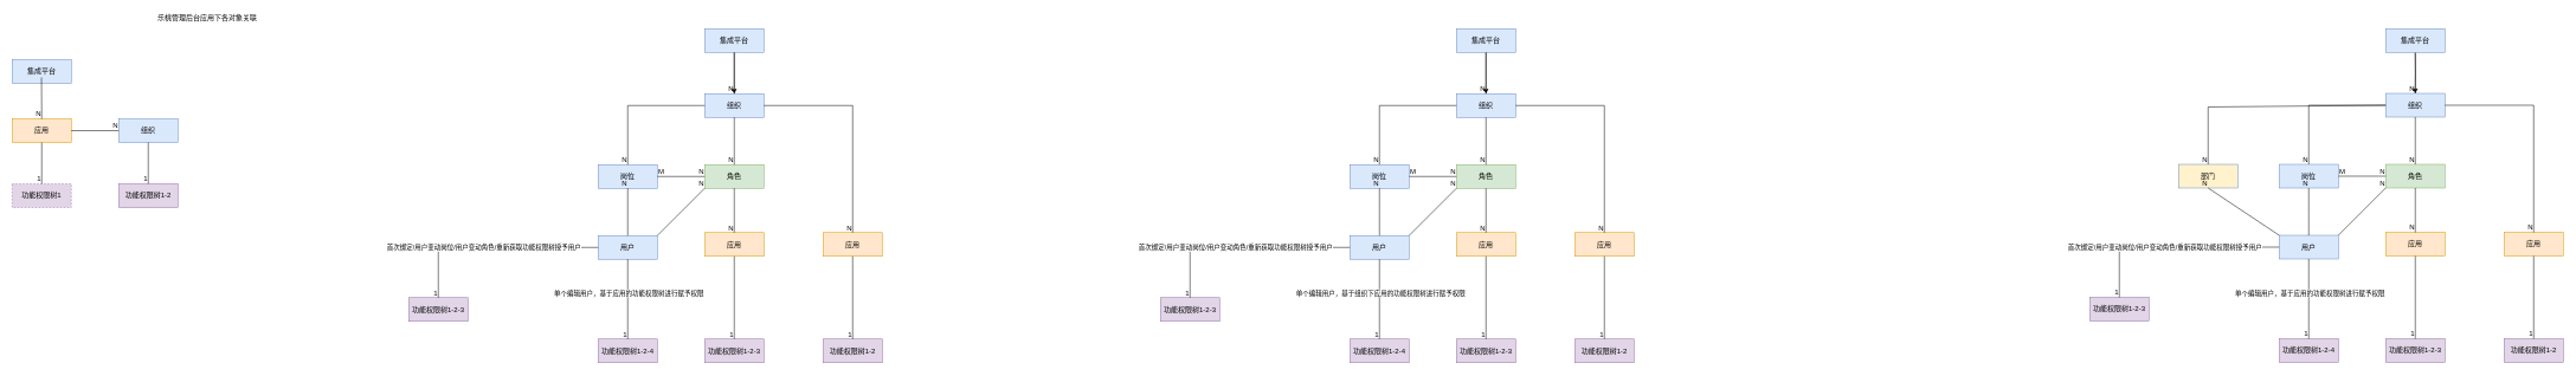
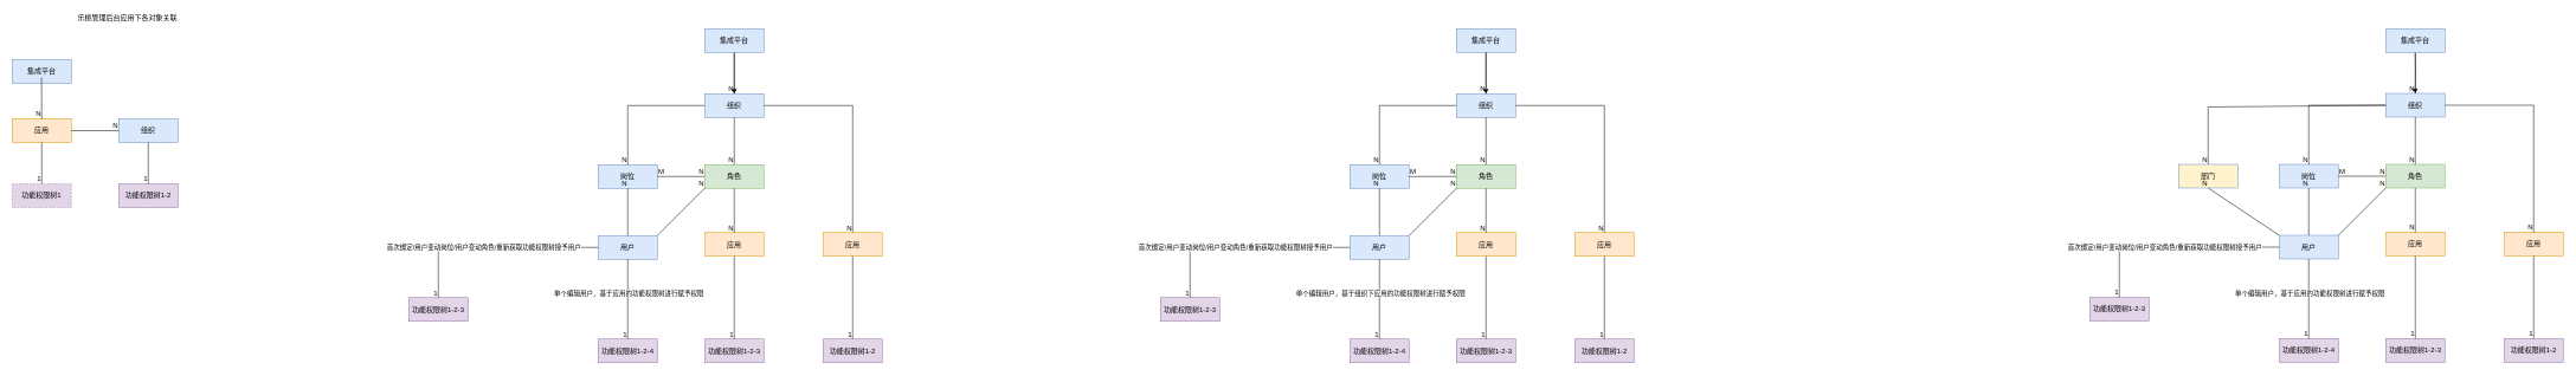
- <mxCell id="24" value="乐桃管理后台应用下各对象关联" style="text;html=1;strokeColor=none;fillColor=none;align=center;verticalAlign=middle;whiteSpace=wrap;rounded=0;" parent="1" vertex="1"><mxGeometry x="200" y="20" width="300" height="20" as="geometry" /></mxCell>
+ <mxCell id="24" value="乐桃管理后台应用下各对象关联" style="text;html=1;strokeColor=none;fillColor=none;align=center;verticalAlign=middle;whiteSpace=wrap;rounded=0;" parent="1" vertex="1"><mxGeometry x="65" y="20" width="300" height="20" as="geometry" /></mxCell>
